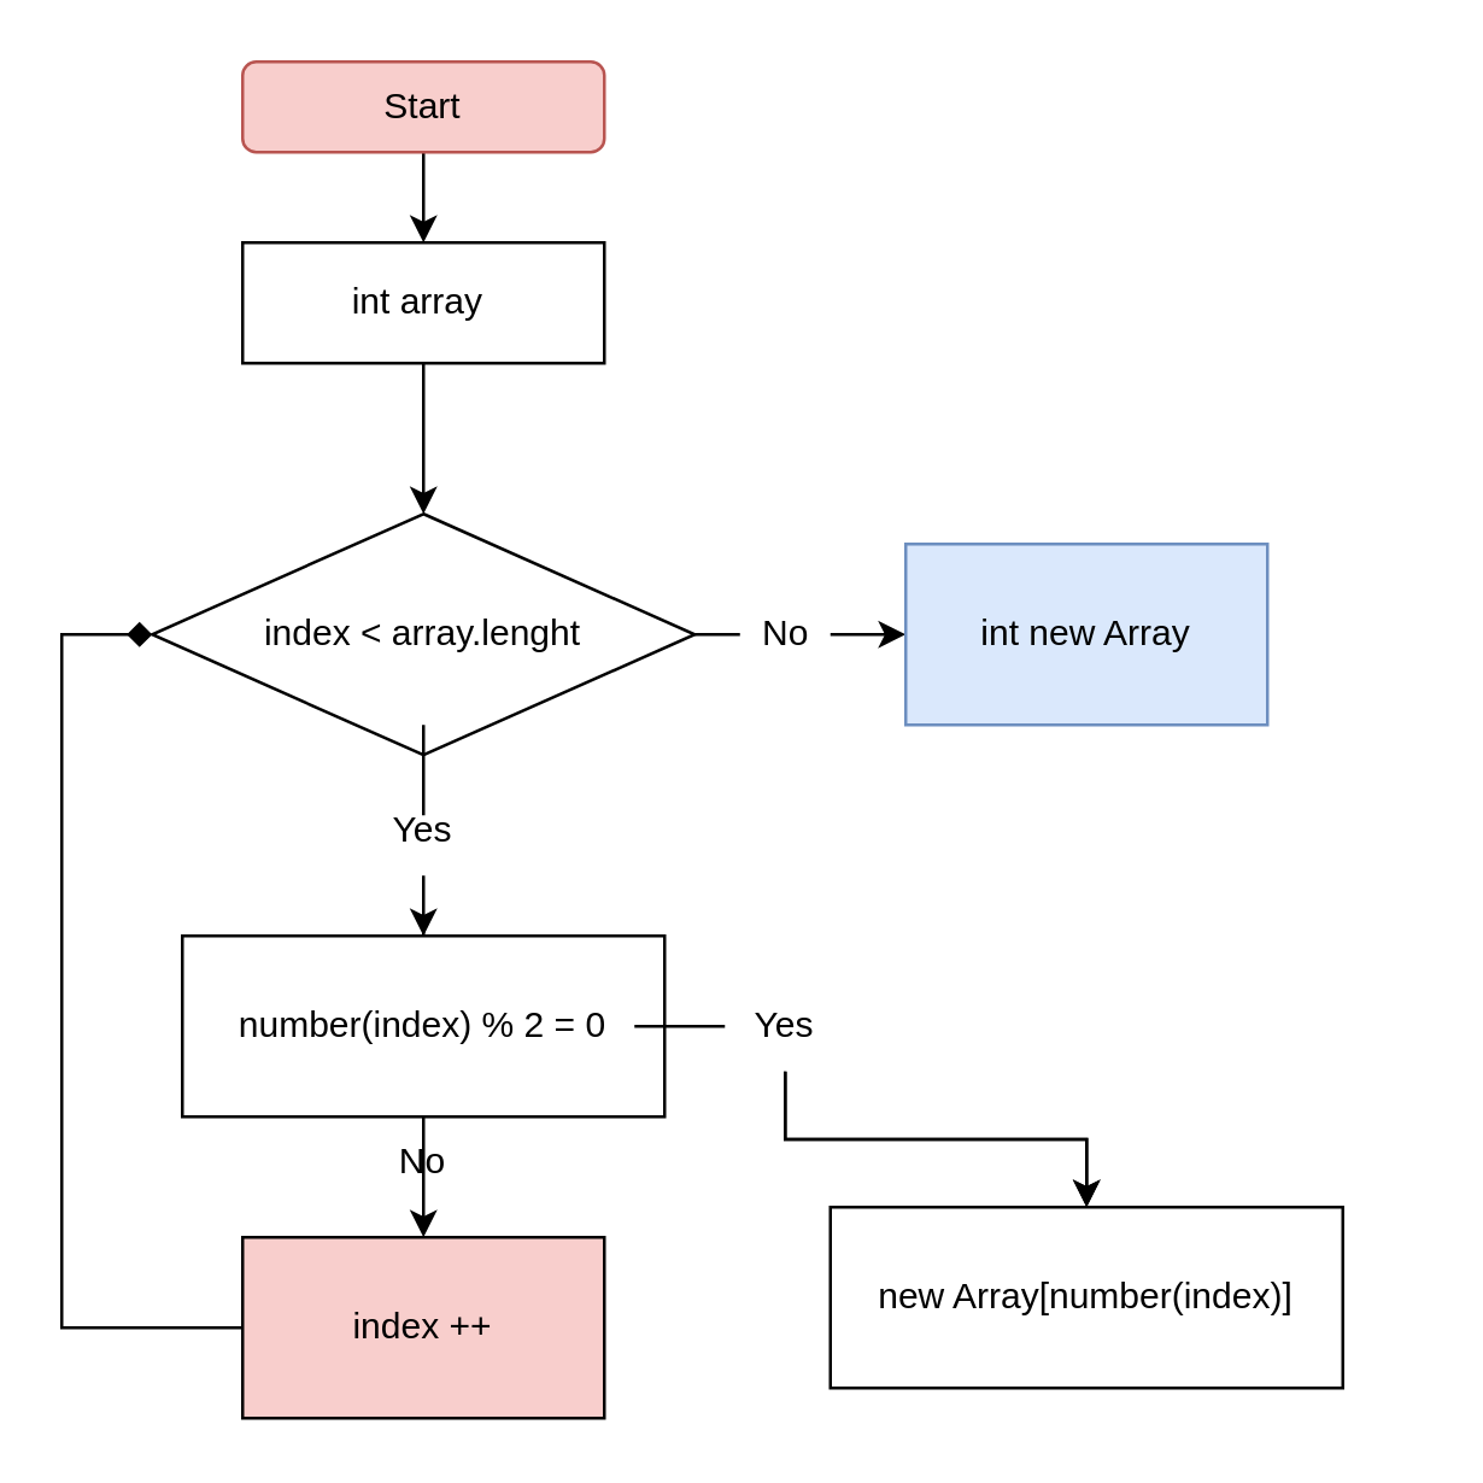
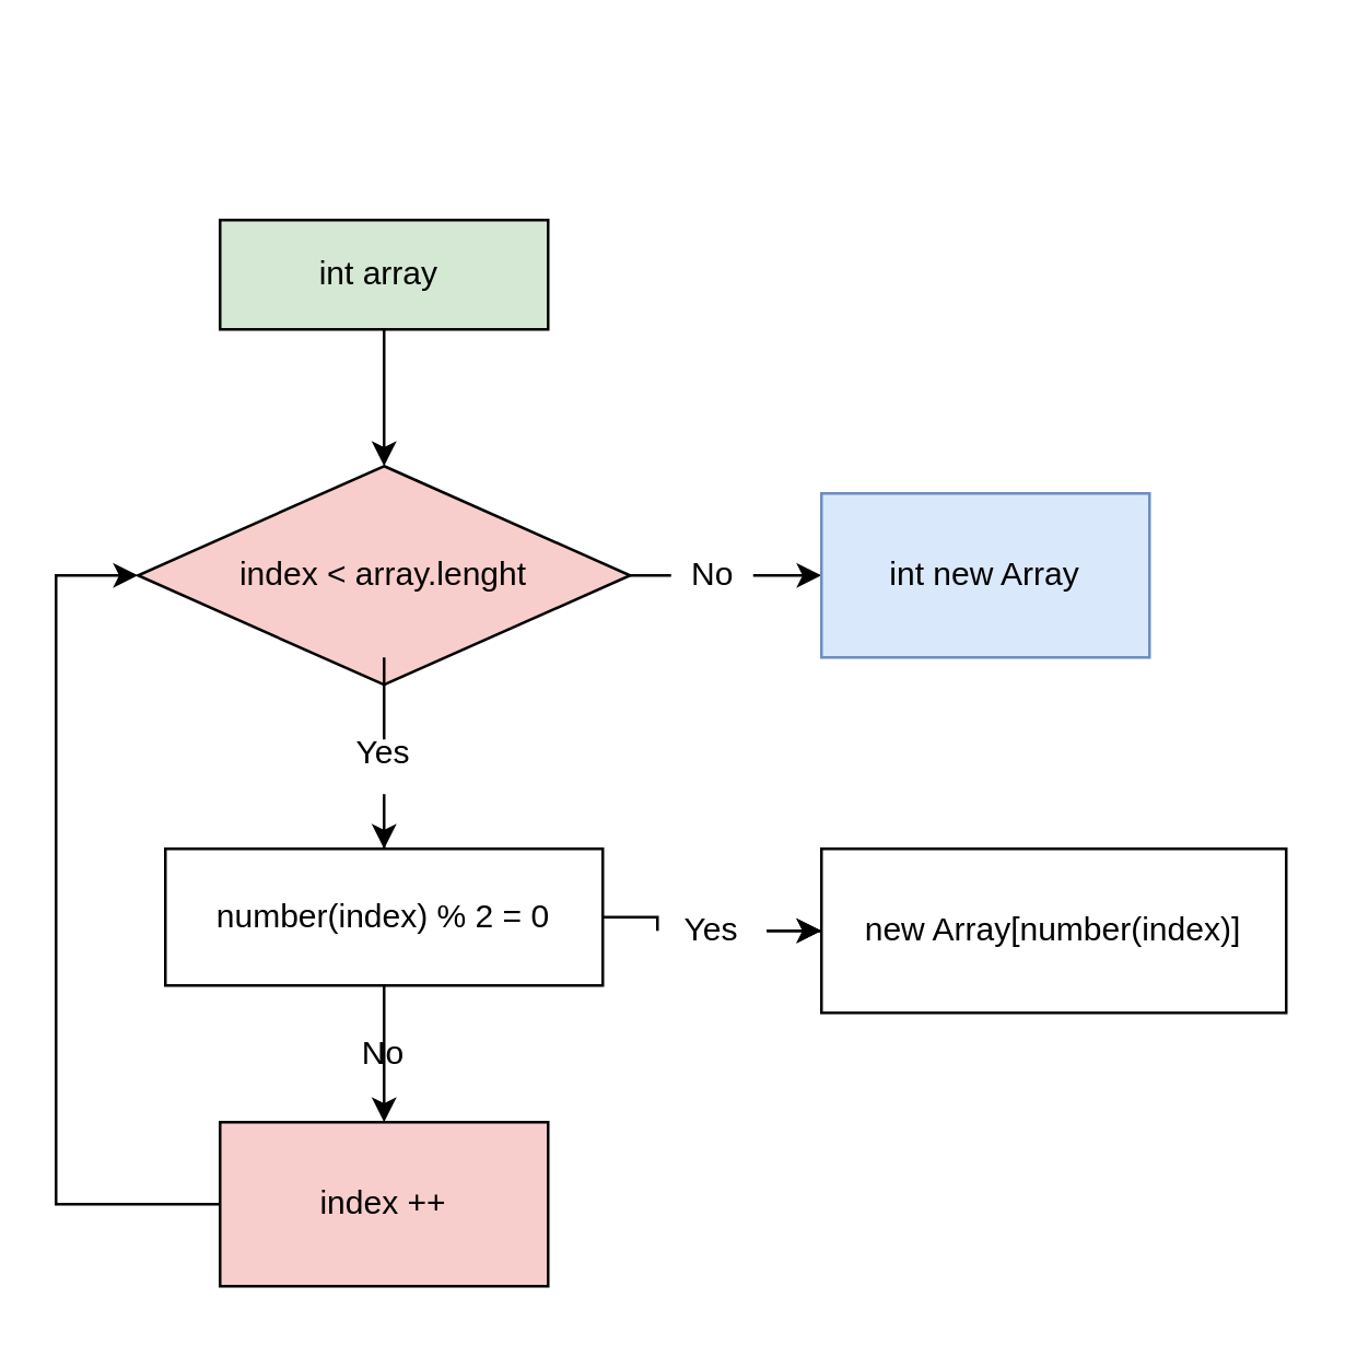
- <mxCell id="3" value="Start" style="rounded=1;whiteSpace=wrap;html=1;fillColor=#f8cecc;strokeColor=#b85450;" vertex="1" parent="1"><mxGeometry x="80" y="20" width="120" height="30" as="geometry" /></mxCell>
- <mxCell id="2" style="edgeStyle=orthogonalEdgeStyle;rounded=0;orthogonalLoop=1;jettySize=auto;html=1;" edge="1" parent="1" source="3" target="5"><mxGeometry relative="1" as="geometry"><mxPoint x="140" y="90" as="targetPoint" /></mxGeometry></mxCell>
- <mxCell id="5" value="int array&amp;nbsp;" style="rounded=0;whiteSpace=wrap;html=1;" vertex="1" parent="1"><mxGeometry x="80" y="80" width="120" height="40" as="geometry" /></mxCell>
+ <mxCell id="5" value="int array&amp;nbsp;" style="rounded=0;whiteSpace=wrap;html=1;fillColor=#d5e8d4;" vertex="1" parent="1"><mxGeometry x="80" y="80" width="120" height="40" as="geometry" /></mxCell>
- <mxCell id="22" value="" style="endArrow=diamond;html=1;rounded=0;exitX=0;exitY=0.5;exitDx=0;exitDy=0;entryX=0;entryY=0.5;entryDx=0;entryDy=0;" edge="1" parent="1" source="21" target="8"><mxGeometry width="50" height="50" relative="1" as="geometry"><mxPoint x="130" y="360" as="sourcePoint" /><mxPoint x="180" y="310" as="targetPoint" /><Array as="points"><mxPoint x="20" y="440" /><mxPoint x="20" y="340" /><mxPoint x="20" y="210" /></Array></mxGeometry></mxCell>
+ <mxCell id="22" value="" style="endArrow=classic;html=1;rounded=0;exitX=0;exitY=0.5;exitDx=0;exitDy=0;entryX=0;entryY=0.5;entryDx=0;entryDy=0;" edge="1" parent="1" source="21" target="8"><mxGeometry width="50" height="50" relative="1" as="geometry"><mxPoint x="130" y="360" as="sourcePoint" /><mxPoint x="180" y="310" as="targetPoint" /><Array as="points"><mxPoint x="20" y="440" /><mxPoint x="20" y="340" /><mxPoint x="20" y="210" /></Array></mxGeometry></mxCell>
- <mxCell id="8" value="index &amp;lt; array.lenght" style="rhombus;whiteSpace=wrap;html=1;rounded=0;" vertex="1" parent="1"><mxGeometry x="50" y="170" width="180" height="80" as="geometry" /></mxCell>
+ <mxCell id="8" value="index &amp;lt; array.lenght" style="rhombus;whiteSpace=wrap;html=1;rounded=0;fillColor=#f8cecc;" vertex="1" parent="1"><mxGeometry x="50" y="170" width="180" height="80" as="geometry" /></mxCell>
- <mxCell id="13" value="number(index) % 2 = 0" style="whiteSpace=wrap;html=1;rounded=0;" vertex="1" parent="1"><mxGeometry x="60" y="310" width="160" height="60" as="geometry" /></mxCell>
+ <mxCell id="13" value="number(index) % 2 = 0" style="whiteSpace=wrap;html=1;rounded=0;" vertex="1" parent="1"><mxGeometry x="60" y="310" width="160" height="50" as="geometry" /></mxCell>
- <mxCell id="18" value="new Array[number(index)]" style="whiteSpace=wrap;html=1;rounded=0;" vertex="1" parent="1"><mxGeometry x="275" y="400" width="170" height="60" as="geometry" /></mxCell>
+ <mxCell id="18" value="new Array[number(index)]" style="whiteSpace=wrap;html=1;rounded=0;" vertex="1" parent="1"><mxGeometry x="300" y="310" width="170" height="60" as="geometry" /></mxCell>
